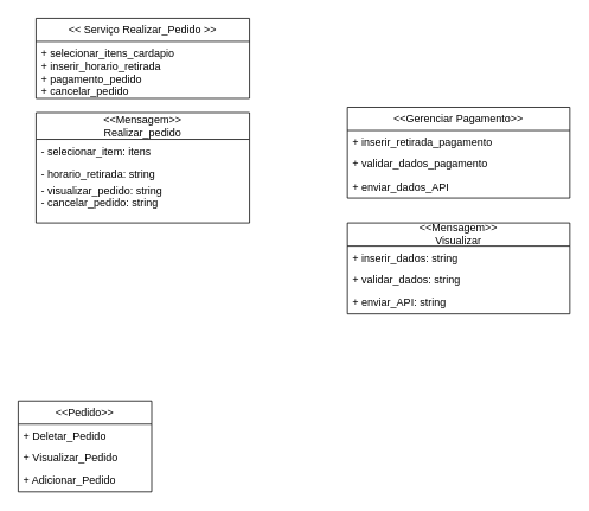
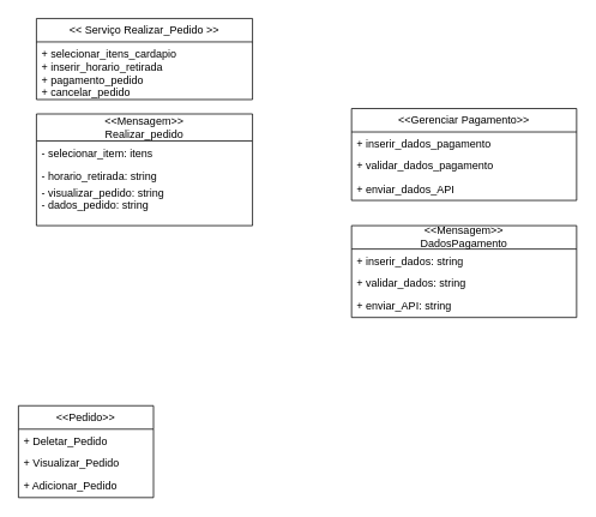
- <mxCell id="13" value="+ inserir_retirada_pagamento" style="text;strokeColor=none;fillColor=none;align=left;verticalAlign=top;spacingLeft=4;spacingRight=4;overflow=hidden;rotatable=0;points=[[0,0.5],[1,0.5]];portConstraint=eastwest;whiteSpace=wrap;html=1;" parent="12" vertex="1"><mxGeometry y="26" width="250" height="24" as="geometry" /></mxCell>
+ <mxCell id="13" value="+ inserir_dados_pagamento" style="text;strokeColor=none;fillColor=none;align=left;verticalAlign=top;spacingLeft=4;spacingRight=4;overflow=hidden;rotatable=0;points=[[0,0.5],[1,0.5]];portConstraint=eastwest;whiteSpace=wrap;html=1;" parent="12" vertex="1"><mxGeometry y="26" width="250" height="24" as="geometry" /></mxCell>
- <mxCell id="11" value="- visualizar_pedido: string&lt;div&gt;- cancelar_pedido: string&lt;/div&gt;" style="text;strokeColor=none;fillColor=none;align=left;verticalAlign=top;spacingLeft=4;spacingRight=4;overflow=hidden;rotatable=0;points=[[0,0.5],[1,0.5]];portConstraint=eastwest;whiteSpace=wrap;html=1;" parent="8" vertex="1"><mxGeometry y="74" width="240" height="50" as="geometry" /></mxCell>
+ <mxCell id="11" value="- visualizar_pedido: string&lt;div&gt;- dados_pedido: string&lt;/div&gt;" style="text;strokeColor=none;fillColor=none;align=left;verticalAlign=top;spacingLeft=4;spacingRight=4;overflow=hidden;rotatable=0;points=[[0,0.5],[1,0.5]];portConstraint=eastwest;whiteSpace=wrap;html=1;" parent="8" vertex="1"><mxGeometry y="74" width="240" height="50" as="geometry" /></mxCell>
- <mxCell id="4" value="&amp;lt;&amp;lt;Mensagem&amp;gt;&amp;gt;&lt;div&gt;Visualizar&lt;/div&gt;" style="swimlane;fontStyle=0;childLayout=stackLayout;horizontal=1;startSize=26;fillColor=none;horizontalStack=0;resizeParent=1;resizeParentMax=0;resizeLast=0;collapsible=1;marginBottom=0;whiteSpace=wrap;html=1;" parent="1" vertex="1"><mxGeometry x="390" y="250" width="250" height="102" as="geometry" /></mxCell>
+ <mxCell id="4" value="&amp;lt;&amp;lt;Mensagem&amp;gt;&amp;gt;&lt;div&gt;DadosPagamento&lt;/div&gt;" style="swimlane;fontStyle=0;childLayout=stackLayout;horizontal=1;startSize=26;fillColor=none;horizontalStack=0;resizeParent=1;resizeParentMax=0;resizeLast=0;collapsible=1;marginBottom=0;whiteSpace=wrap;html=1;" parent="1" vertex="1"><mxGeometry x="390" y="250" width="250" height="102" as="geometry" /></mxCell>
